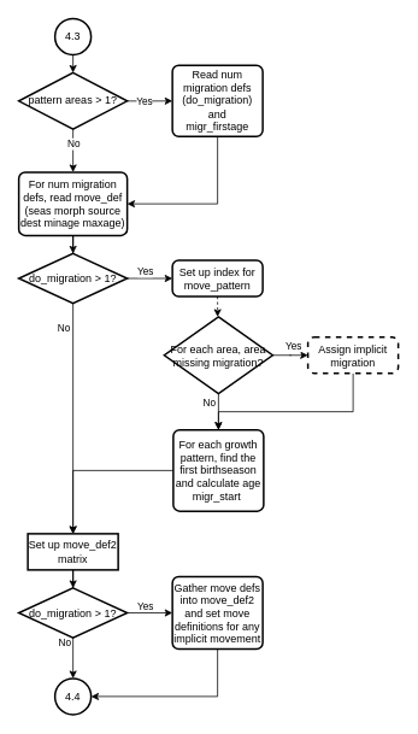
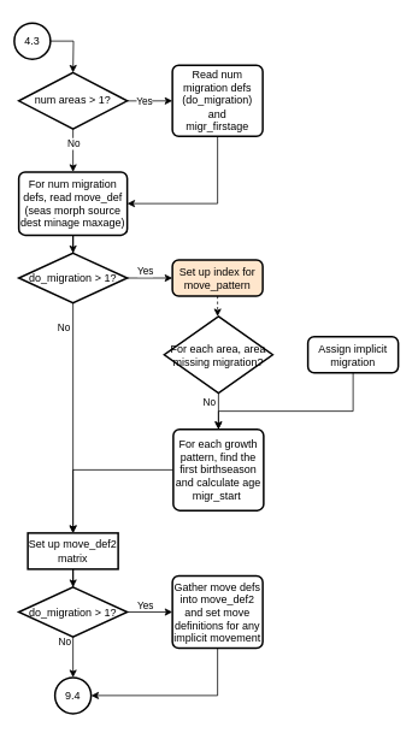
- <mxCell id="15" value="4.3" style="strokeWidth=2;html=1;shape=mxgraph.flowchart.start_2;whiteSpace=wrap;" vertex="1" parent="1"><mxGeometry x="60" y="20" width="40" height="40" as="geometry" /></mxCell>
+ <mxCell id="15" value="4.3" style="strokeWidth=2;html=1;shape=mxgraph.flowchart.start_2;whiteSpace=wrap;" vertex="1" parent="1"><mxGeometry x="15" y="25" width="40" height="40" as="geometry" /></mxCell>
- <mxCell id="6" value="&lt;span&gt;pattern areas &amp;gt; 1?&lt;/span&gt;" style="strokeWidth=2;html=1;shape=mxgraph.flowchart.decision;whiteSpace=wrap;" vertex="1" parent="1"><mxGeometry x="20" y="80" width="120" height="62.5" as="geometry" /></mxCell>
+ <mxCell id="6" value="&lt;span&gt;num areas &amp;gt; 1?&lt;/span&gt;" style="strokeWidth=2;html=1;shape=mxgraph.flowchart.decision;whiteSpace=wrap;" vertex="1" parent="1"><mxGeometry x="20" y="80" width="120" height="62.5" as="geometry" /></mxCell>
- <mxCell id="13" value="Set up index for move_pattern" style="rounded=1;whiteSpace=wrap;html=1;absoluteArcSize=1;arcSize=14;strokeWidth=2;" vertex="1" parent="1"><mxGeometry x="190" y="287.5" width="100" height="40" as="geometry" /></mxCell>
+ <mxCell id="13" value="Set up index for move_pattern" style="rounded=1;whiteSpace=wrap;html=1;absoluteArcSize=1;arcSize=14;strokeWidth=2;fillColor=#ffe6cc;" vertex="1" parent="1"><mxGeometry x="190" y="287.5" width="100" height="40" as="geometry" /></mxCell>
- <mxCell id="20" value="Yes" style="edgeStyle=orthogonalEdgeStyle;rounded=0;orthogonalLoop=1;jettySize=auto;html=1;" edge="1" parent="1" source="22" target="24"><mxGeometry x="0.2" y="10" relative="1" as="geometry"><mxPoint x="331" y="405.034" as="targetPoint" /><mxPoint as="offset" /></mxGeometry></mxCell>
- <mxCell id="24" value="Assign implicit migration" style="rounded=1;whiteSpace=wrap;html=1;absoluteArcSize=1;arcSize=14;strokeWidth=2;dashed=1;" vertex="1" parent="1"><mxGeometry x="340" y="372.5" width="100" height="40" as="geometry" /></mxCell>
+ <mxCell id="24" value="Assign implicit migration" style="rounded=1;whiteSpace=wrap;html=1;absoluteArcSize=1;arcSize=14;strokeWidth=2;" vertex="1" parent="1"><mxGeometry x="340" y="372.5" width="100" height="40" as="geometry" /></mxCell>
- <mxCell id="33" value="4.4" style="strokeWidth=2;html=1;shape=mxgraph.flowchart.start_2;whiteSpace=wrap;" vertex="1" parent="1"><mxGeometry x="60" y="750" width="40" height="40" as="geometry" /></mxCell>
+ <mxCell id="33" value="9.4" style="strokeWidth=2;html=1;shape=mxgraph.flowchart.start_2;whiteSpace=wrap;" vertex="1" parent="1"><mxGeometry x="60" y="750" width="40" height="40" as="geometry" /></mxCell>
